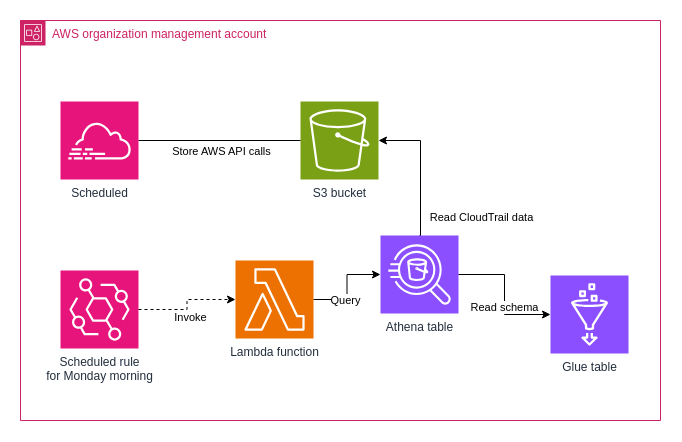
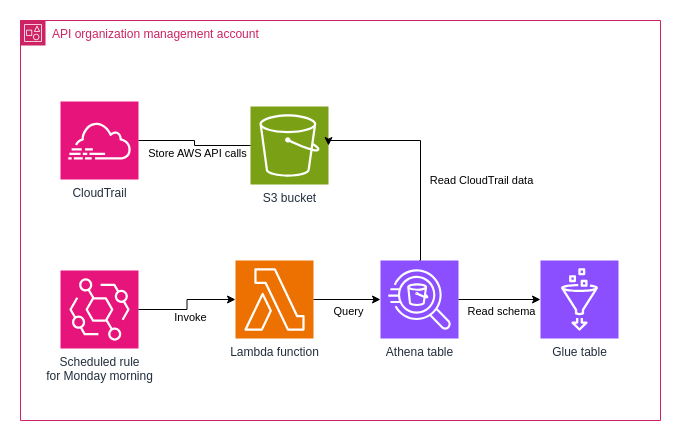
- <mxCell id="2" value="AWS organization management account" style="points=[[0,0],[0.25,0],[0.5,0],[0.75,0],[1,0],[1,0.25],[1,0.5],[1,0.75],[1,1],[0.75,1],[0.5,1],[0.25,1],[0,1],[0,0.75],[0,0.5],[0,0.25]];outlineConnect=0;gradientColor=none;html=1;whiteSpace=wrap;fontSize=12;fontStyle=0;container=1;pointerEvents=0;collapsible=0;recursiveResize=0;shape=mxgraph.aws4.group;grIcon=mxgraph.aws4.group_account;strokeColor=#CD2264;fillColor=none;verticalAlign=top;align=left;spacingLeft=30;fontColor=#CD2264;dashed=0;" vertex="1" parent="1"><mxGeometry x="20" y="20" width="640" height="400" as="geometry" /></mxCell>
+ <mxCell id="2" value="API organization management account" style="points=[[0,0],[0.25,0],[0.5,0],[0.75,0],[1,0],[1,0.25],[1,0.5],[1,0.75],[1,1],[0.75,1],[0.5,1],[0.25,1],[0,1],[0,0.75],[0,0.5],[0,0.25]];outlineConnect=0;gradientColor=none;html=1;whiteSpace=wrap;fontSize=12;fontStyle=0;container=1;pointerEvents=0;collapsible=0;recursiveResize=0;shape=mxgraph.aws4.group;grIcon=mxgraph.aws4.group_account;strokeColor=#CD2264;fillColor=none;verticalAlign=top;align=left;spacingLeft=30;fontColor=#CD2264;dashed=0;" vertex="1" parent="1"><mxGeometry x="20" y="20" width="640" height="400" as="geometry" /></mxCell>
- <mxCell id="4" value="S3 bucket" style="sketch=0;points=[[0,0,0],[0.25,0,0],[0.5,0,0],[0.75,0,0],[1,0,0],[0,1,0],[0.25,1,0],[0.5,1,0],[0.75,1,0],[1,1,0],[0,0.25,0],[0,0.5,0],[0,0.75,0],[1,0.25,0],[1,0.5,0],[1,0.75,0]];outlineConnect=0;fontColor=#232F3E;fillColor=#7AA116;strokeColor=#ffffff;dashed=0;verticalLabelPosition=bottom;verticalAlign=top;align=center;html=1;fontSize=12;fontStyle=0;aspect=fixed;shape=mxgraph.aws4.resourceIcon;resIcon=mxgraph.aws4.s3;" vertex="1" parent="2"><mxGeometry x="280" y="81" width="78" height="78" as="geometry" /></mxCell>
+ <mxCell id="4" value="S3 bucket" style="sketch=0;points=[[0,0,0],[0.25,0,0],[0.5,0,0],[0.75,0,0],[1,0,0],[0,1,0],[0.25,1,0],[0.5,1,0],[0.75,1,0],[1,1,0],[0,0.25,0],[0,0.5,0],[0,0.75,0],[1,0.25,0],[1,0.5,0],[1,0.75,0]];outlineConnect=0;fontColor=#232F3E;fillColor=#7AA116;strokeColor=#ffffff;dashed=0;verticalLabelPosition=bottom;verticalAlign=top;align=center;html=1;fontSize=12;fontStyle=0;aspect=fixed;shape=mxgraph.aws4.resourceIcon;resIcon=mxgraph.aws4.s3;" vertex="1" parent="2"><mxGeometry x="230" y="86" width="78" height="78" as="geometry" /></mxCell>
- <mxCell id="3" value="Scheduled" style="sketch=0;points=[[0,0,0],[0.25,0,0],[0.5,0,0],[0.75,0,0],[1,0,0],[0,1,0],[0.25,1,0],[0.5,1,0],[0.75,1,0],[1,1,0],[0,0.25,0],[0,0.5,0],[0,0.75,0],[1,0.25,0],[1,0.5,0],[1,0.75,0]];points=[[0,0,0],[0.25,0,0],[0.5,0,0],[0.75,0,0],[1,0,0],[0,1,0],[0.25,1,0],[0.5,1,0],[0.75,1,0],[1,1,0],[0,0.25,0],[0,0.5,0],[0,0.75,0],[1,0.25,0],[1,0.5,0],[1,0.75,0]];outlineConnect=0;fontColor=#232F3E;fillColor=#E7157B;strokeColor=#ffffff;dashed=0;verticalLabelPosition=bottom;verticalAlign=top;align=center;html=1;fontSize=12;fontStyle=0;aspect=fixed;shape=mxgraph.aws4.resourceIcon;resIcon=mxgraph.aws4.cloudtrail;" vertex="1" parent="2"><mxGeometry x="40" y="81" width="78" height="78" as="geometry" /></mxCell>
+ <mxCell id="3" value="CloudTrail" style="sketch=0;points=[[0,0,0],[0.25,0,0],[0.5,0,0],[0.75,0,0],[1,0,0],[0,1,0],[0.25,1,0],[0.5,1,0],[0.75,1,0],[1,1,0],[0,0.25,0],[0,0.5,0],[0,0.75,0],[1,0.25,0],[1,0.5,0],[1,0.75,0]];points=[[0,0,0],[0.25,0,0],[0.5,0,0],[0.75,0,0],[1,0,0],[0,1,0],[0.25,1,0],[0.5,1,0],[0.75,1,0],[1,1,0],[0,0.25,0],[0,0.5,0],[0,0.75,0],[1,0.25,0],[1,0.5,0],[1,0.75,0]];outlineConnect=0;fontColor=#232F3E;fillColor=#E7157B;strokeColor=#ffffff;dashed=0;verticalLabelPosition=bottom;verticalAlign=top;align=center;html=1;fontSize=12;fontStyle=0;aspect=fixed;shape=mxgraph.aws4.resourceIcon;resIcon=mxgraph.aws4.cloudtrail;" vertex="1" parent="2"><mxGeometry x="40" y="81" width="78" height="78" as="geometry" /></mxCell>
- <mxCell id="13" value="Athena table" style="sketch=0;points=[[0,0,0],[0.25,0,0],[0.5,0,0],[0.75,0,0],[1,0,0],[0,1,0],[0.25,1,0],[0.5,1,0],[0.75,1,0],[1,1,0],[0,0.25,0],[0,0.5,0],[0,0.75,0],[1,0.25,0],[1,0.5,0],[1,0.75,0]];outlineConnect=0;fontColor=#232F3E;fillColor=#8C4FFF;strokeColor=#ffffff;dashed=0;verticalLabelPosition=bottom;verticalAlign=top;align=center;html=1;fontSize=12;fontStyle=0;aspect=fixed;shape=mxgraph.aws4.resourceIcon;resIcon=mxgraph.aws4.athena;" vertex="1" parent="2"><mxGeometry x="360" y="215" width="78" height="78" as="geometry" /></mxCell>
+ <mxCell id="13" value="Athena table" style="sketch=0;points=[[0,0,0],[0.25,0,0],[0.5,0,0],[0.75,0,0],[1,0,0],[0,1,0],[0.25,1,0],[0.5,1,0],[0.75,1,0],[1,1,0],[0,0.25,0],[0,0.5,0],[0,0.75,0],[1,0.25,0],[1,0.5,0],[1,0.75,0]];outlineConnect=0;fontColor=#232F3E;fillColor=#8C4FFF;strokeColor=#ffffff;dashed=0;verticalLabelPosition=bottom;verticalAlign=top;align=center;html=1;fontSize=12;fontStyle=0;aspect=fixed;shape=mxgraph.aws4.resourceIcon;resIcon=mxgraph.aws4.athena;" vertex="1" parent="2"><mxGeometry x="360" y="240" width="78" height="78" as="geometry" /></mxCell>
- <mxCell id="9" style="edgeStyle=orthogonalEdgeStyle;rounded=0;orthogonalLoop=1;jettySize=auto;html=1;entryX=0;entryY=0.5;entryDx=0;entryDy=0;entryPerimeter=0;dashed=1;" edge="1" parent="2" source="7" target="8"><mxGeometry relative="1" as="geometry" /></mxCell>
+ <mxCell id="9" style="edgeStyle=orthogonalEdgeStyle;rounded=0;orthogonalLoop=1;jettySize=auto;html=1;entryX=0;entryY=0.5;entryDx=0;entryDy=0;entryPerimeter=0;" edge="1" parent="2" source="7" target="8"><mxGeometry relative="1" as="geometry" /></mxCell>
- <mxCell id="14" value="Glue table" style="sketch=0;points=[[0,0,0],[0.25,0,0],[0.5,0,0],[0.75,0,0],[1,0,0],[0,1,0],[0.25,1,0],[0.5,1,0],[0.75,1,0],[1,1,0],[0,0.25,0],[0,0.5,0],[0,0.75,0],[1,0.25,0],[1,0.5,0],[1,0.75,0]];outlineConnect=0;fontColor=#232F3E;fillColor=#8C4FFF;strokeColor=#ffffff;dashed=0;verticalLabelPosition=bottom;verticalAlign=top;align=center;html=1;fontSize=12;fontStyle=0;aspect=fixed;shape=mxgraph.aws4.resourceIcon;resIcon=mxgraph.aws4.glue;" vertex="1" parent="2"><mxGeometry x="530" y="255" width="78" height="78" as="geometry" /></mxCell>
+ <mxCell id="14" value="Glue table" style="sketch=0;points=[[0,0,0],[0.25,0,0],[0.5,0,0],[0.75,0,0],[1,0,0],[0,1,0],[0.25,1,0],[0.5,1,0],[0.75,1,0],[1,1,0],[0,0.25,0],[0,0.5,0],[0,0.75,0],[1,0.25,0],[1,0.5,0],[1,0.75,0]];outlineConnect=0;fontColor=#232F3E;fillColor=#8C4FFF;strokeColor=#ffffff;dashed=0;verticalLabelPosition=bottom;verticalAlign=top;align=center;html=1;fontSize=12;fontStyle=0;aspect=fixed;shape=mxgraph.aws4.resourceIcon;resIcon=mxgraph.aws4.glue;" vertex="1" parent="2"><mxGeometry x="520" y="240" width="78" height="78" as="geometry" /></mxCell>
